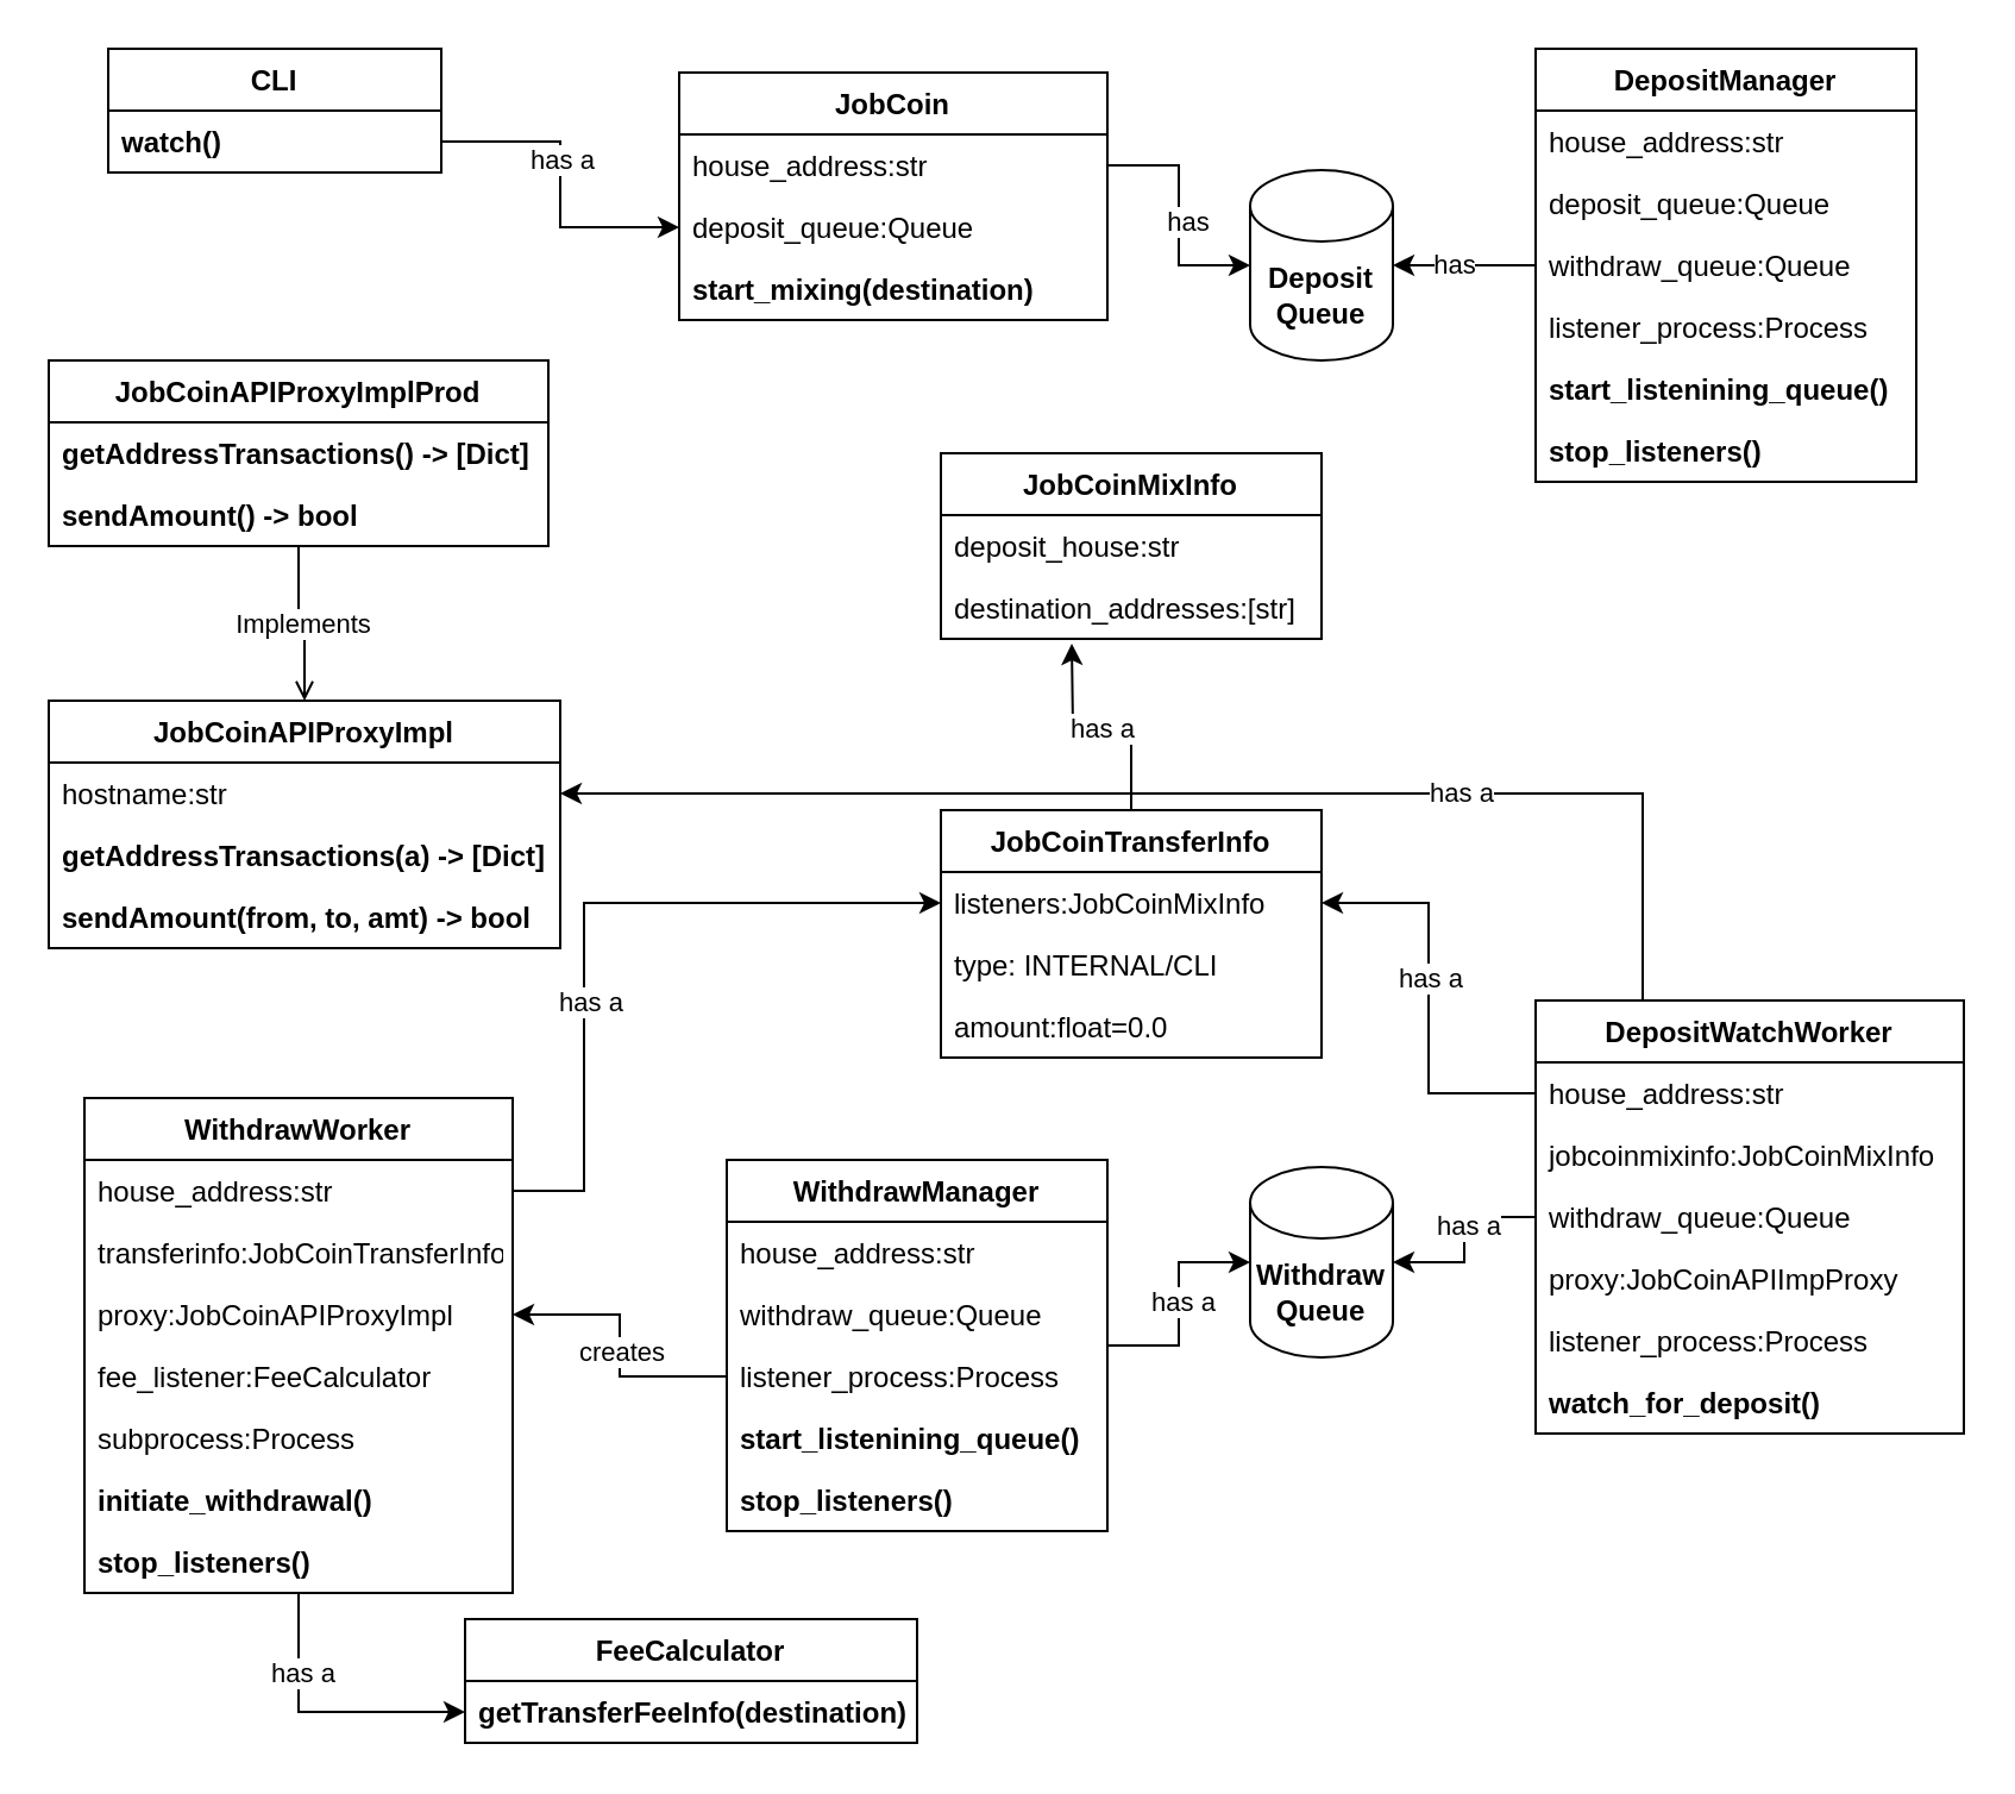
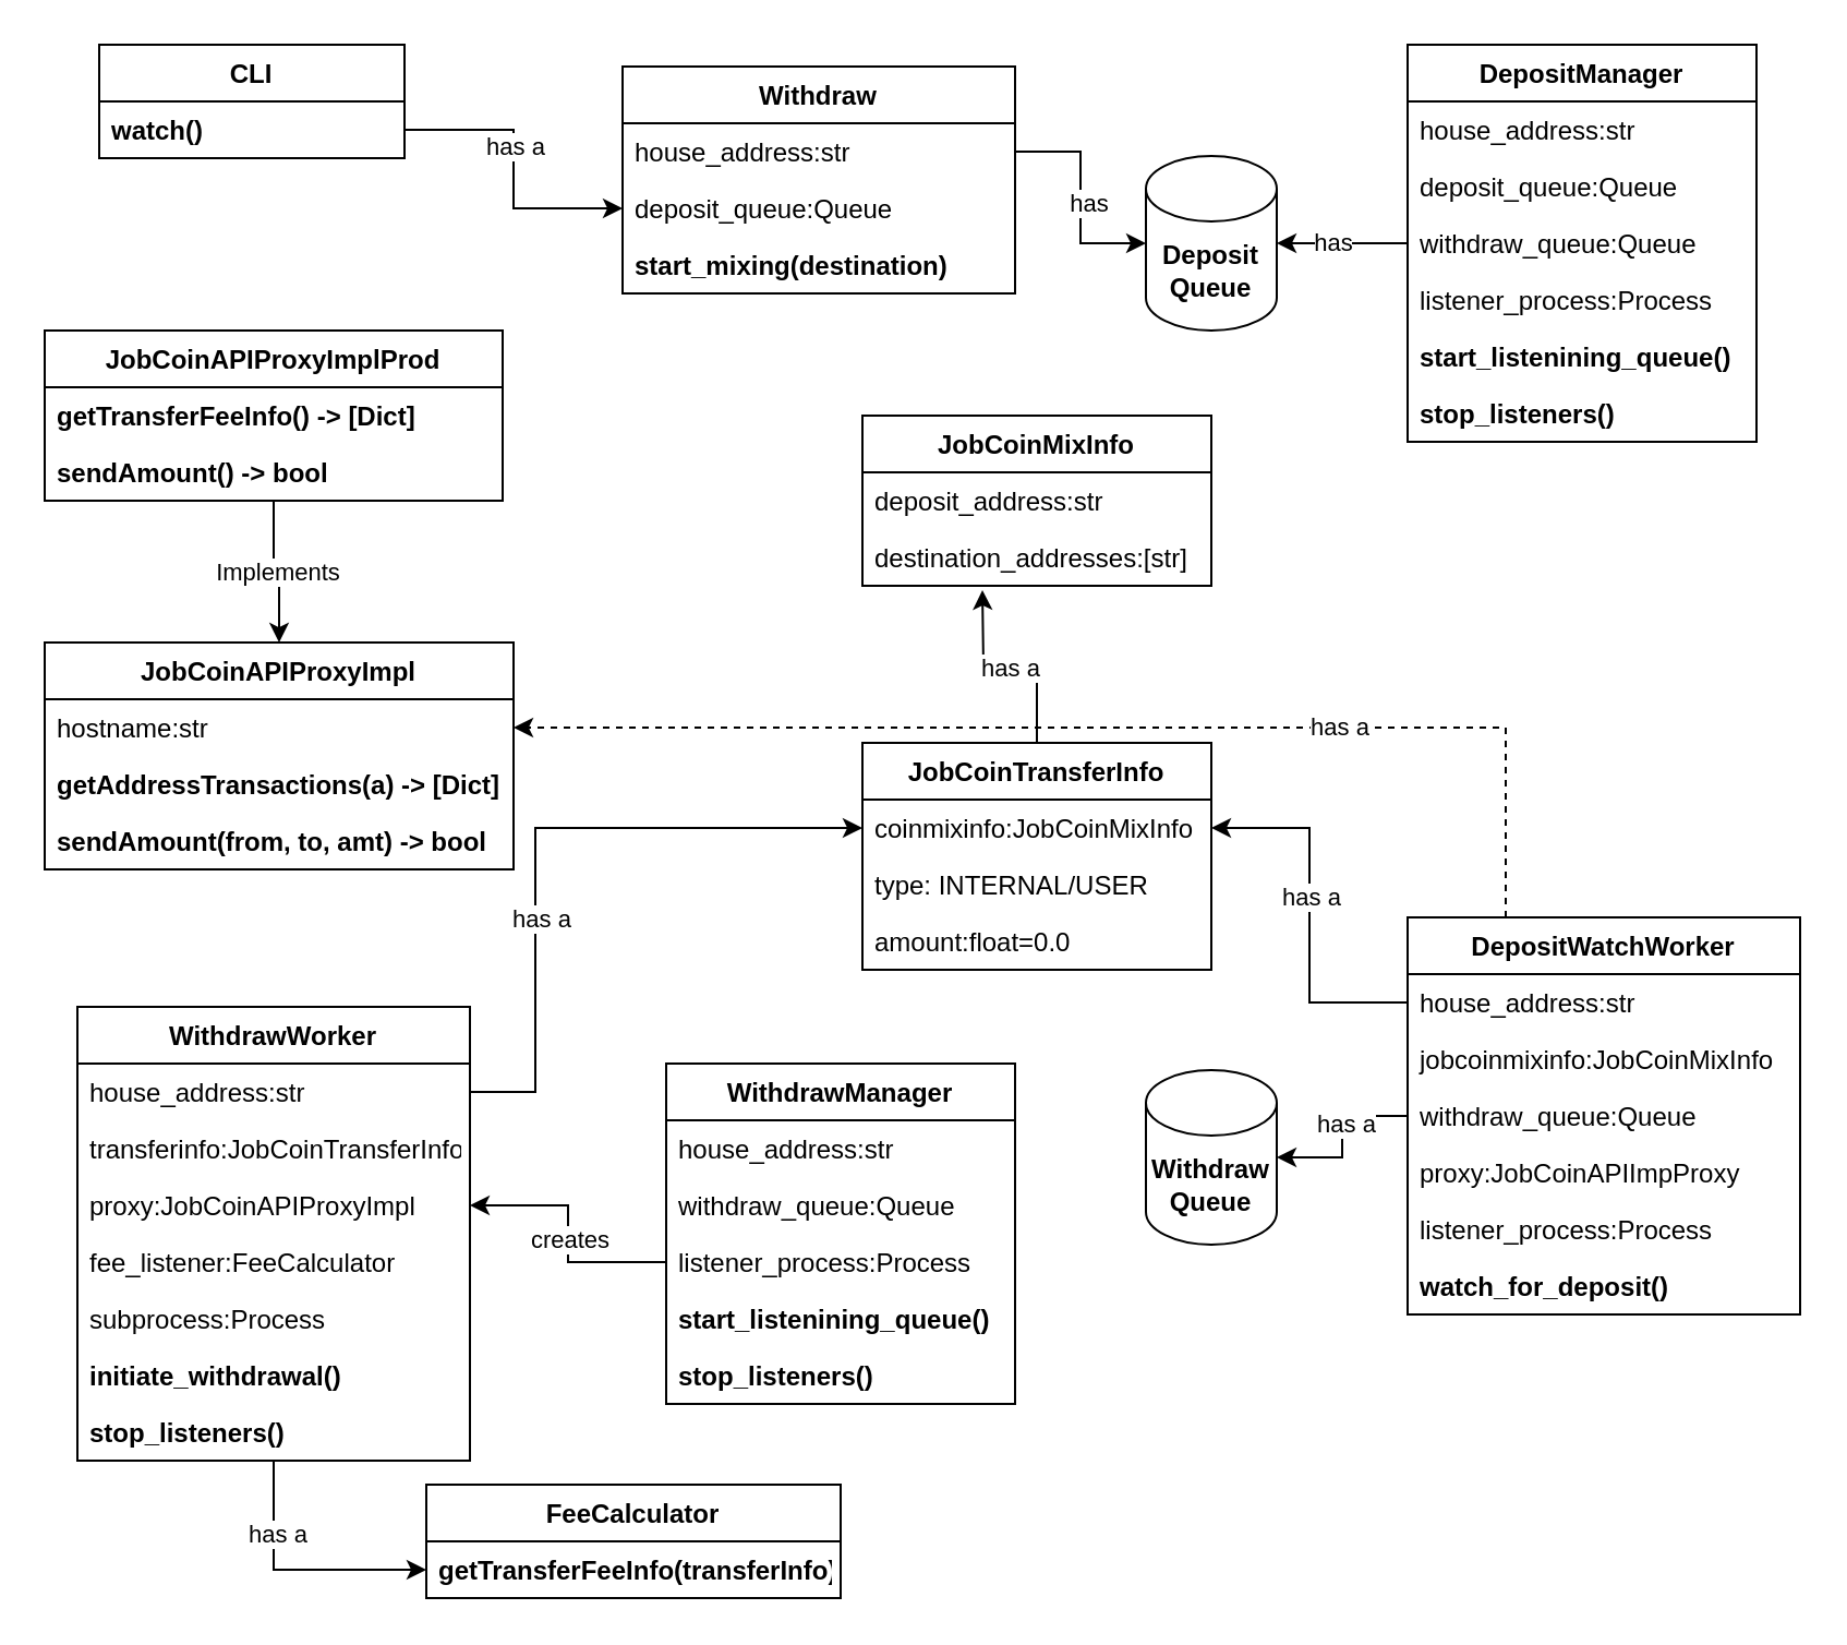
- <mxCell id="4" value="JobCoin" style="swimlane;fontStyle=1;childLayout=stackLayout;horizontal=1;startSize=26;fillColor=none;horizontalStack=0;resizeParent=1;resizeParentMax=0;resizeLast=0;collapsible=1;marginBottom=0;" vertex="1" parent="1"><mxGeometry x="285" y="30" width="180" height="104" as="geometry" /></mxCell>
+ <mxCell id="4" value="Withdraw" style="swimlane;fontStyle=1;childLayout=stackLayout;horizontal=1;startSize=26;fillColor=none;horizontalStack=0;resizeParent=1;resizeParentMax=0;resizeLast=0;collapsible=1;marginBottom=0;" vertex="1" parent="1"><mxGeometry x="285" y="30" width="180" height="104" as="geometry" /></mxCell>
- <mxCell id="65" value="getAddressTransactions() -&gt; [Dict]" style="text;strokeColor=none;fillColor=none;align=left;verticalAlign=top;spacingLeft=4;spacingRight=4;overflow=hidden;rotatable=0;points=[[0,0.5],[1,0.5]];portConstraint=eastwest;fontStyle=1" vertex="1" parent="64"><mxGeometry y="26" width="210" height="26" as="geometry" /></mxCell>
+ <mxCell id="65" value="getTransferFeeInfo() -&gt; [Dict]" style="text;strokeColor=none;fillColor=none;align=left;verticalAlign=top;spacingLeft=4;spacingRight=4;overflow=hidden;rotatable=0;points=[[0,0.5],[1,0.5]];portConstraint=eastwest;fontStyle=1" vertex="1" parent="64"><mxGeometry y="26" width="210" height="26" as="geometry" /></mxCell>
- <mxCell id="55" value="deposit_house:str" style="text;strokeColor=none;fillColor=none;align=left;verticalAlign=top;spacingLeft=4;spacingRight=4;overflow=hidden;rotatable=0;points=[[0,0.5],[1,0.5]];portConstraint=eastwest;" vertex="1" parent="54"><mxGeometry y="26" width="160" height="26" as="geometry" /></mxCell>
+ <mxCell id="55" value="deposit_address:str" style="text;strokeColor=none;fillColor=none;align=left;verticalAlign=top;spacingLeft=4;spacingRight=4;overflow=hidden;rotatable=0;points=[[0,0.5],[1,0.5]];portConstraint=eastwest;" vertex="1" parent="54"><mxGeometry y="26" width="160" height="26" as="geometry" /></mxCell>
- <mxCell id="63" value="Implements" style="edgeStyle=orthogonalEdgeStyle;rounded=0;orthogonalLoop=1;jettySize=auto;html=1;entryX=0.5;entryY=0;entryDx=0;entryDy=0;endArrow=open;" edge="1" parent="1" source="64" target="59"><mxGeometry relative="1" as="geometry" /></mxCell>
+ <mxCell id="63" value="Implements" style="edgeStyle=orthogonalEdgeStyle;rounded=0;orthogonalLoop=1;jettySize=auto;html=1;entryX=0.5;entryY=0;entryDx=0;entryDy=0;" edge="1" parent="1" source="64" target="59"><mxGeometry relative="1" as="geometry" /></mxCell>
- <mxCell id="20" style="edgeStyle=orthogonalEdgeStyle;rounded=0;orthogonalLoop=1;jettySize=auto;html=1;exitX=0.25;exitY=0;exitDx=0;exitDy=0;entryX=1;entryY=0.5;entryDx=0;entryDy=0;" edge="1" parent="1" source="22" target="60"><mxGeometry relative="1" as="geometry" /></mxCell>
+ <mxCell id="20" style="edgeStyle=orthogonalEdgeStyle;rounded=0;orthogonalLoop=1;jettySize=auto;html=1;exitX=0.25;exitY=0;exitDx=0;exitDy=0;entryX=1;entryY=0.5;entryDx=0;entryDy=0;dashed=1;" edge="1" parent="1" source="22" target="60"><mxGeometry relative="1" as="geometry" /></mxCell>
- <mxCell id="69" value="listeners:JobCoinMixInfo" style="text;strokeColor=none;fillColor=none;align=left;verticalAlign=top;spacingLeft=4;spacingRight=4;overflow=hidden;rotatable=0;points=[[0,0.5],[1,0.5]];portConstraint=eastwest;" vertex="1" parent="68"><mxGeometry y="26" width="160" height="26" as="geometry" /></mxCell>
+ <mxCell id="69" value="coinmixinfo:JobCoinMixInfo" style="text;strokeColor=none;fillColor=none;align=left;verticalAlign=top;spacingLeft=4;spacingRight=4;overflow=hidden;rotatable=0;points=[[0,0.5],[1,0.5]];portConstraint=eastwest;" vertex="1" parent="68"><mxGeometry y="26" width="160" height="26" as="geometry" /></mxCell>
- <mxCell id="70" value="type: INTERNAL/CLI" style="text;strokeColor=none;fillColor=none;align=left;verticalAlign=top;spacingLeft=4;spacingRight=4;overflow=hidden;rotatable=0;points=[[0,0.5],[1,0.5]];portConstraint=eastwest;" vertex="1" parent="68"><mxGeometry y="52" width="160" height="26" as="geometry" /></mxCell>
+ <mxCell id="70" value="type: INTERNAL/USER" style="text;strokeColor=none;fillColor=none;align=left;verticalAlign=top;spacingLeft=4;spacingRight=4;overflow=hidden;rotatable=0;points=[[0,0.5],[1,0.5]];portConstraint=eastwest;" vertex="1" parent="68"><mxGeometry y="52" width="160" height="26" as="geometry" /></mxCell>
- <mxCell id="34" style="edgeStyle=orthogonalEdgeStyle;rounded=0;orthogonalLoop=1;jettySize=auto;html=1;" edge="1" parent="1" source="36" target="31"><mxGeometry relative="1" as="geometry" /></mxCell>
- <mxCell id="35" value="has a" style="edgeLabel;html=1;align=center;verticalAlign=middle;resizable=0;points=[];" vertex="1" connectable="0" parent="34"><mxGeometry x="0.034" y="-1" relative="1" as="geometry"><mxPoint as="offset" /></mxGeometry></mxCell>
- <mxCell id="75" value="getTransferFeeInfo(destination)" style="text;strokeColor=none;fillColor=none;align=left;verticalAlign=top;spacingLeft=4;spacingRight=4;overflow=hidden;rotatable=0;points=[[0,0.5],[1,0.5]];portConstraint=eastwest;fontStyle=1" vertex="1" parent="74"><mxGeometry y="26" width="190" height="26" as="geometry" /></mxCell>
+ <mxCell id="75" value="getTransferFeeInfo(transferInfo)" style="text;strokeColor=none;fillColor=none;align=left;verticalAlign=top;spacingLeft=4;spacingRight=4;overflow=hidden;rotatable=0;points=[[0,0.5],[1,0.5]];portConstraint=eastwest;fontStyle=1" vertex="1" parent="74"><mxGeometry y="26" width="190" height="26" as="geometry" /></mxCell>
